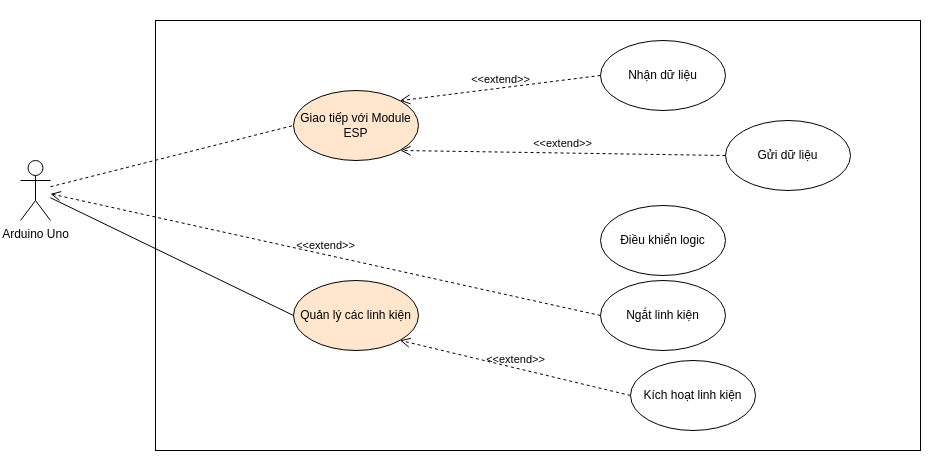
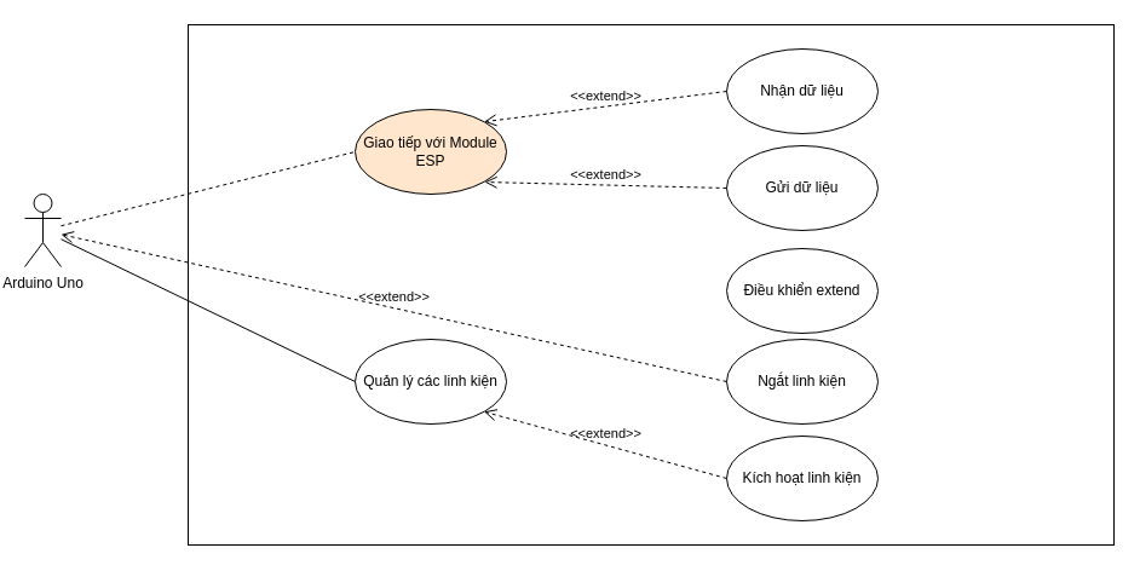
- <mxCell id="12" value="Gửi dữ liệu" style="ellipse;whiteSpace=wrap;html=1;" vertex="1" parent="1"><mxGeometry x="725" y="120" width="125" height="70" as="geometry" /></mxCell>
+ <mxCell id="12" value="Gửi dữ liệu" style="ellipse;whiteSpace=wrap;html=1;" vertex="1" parent="1"><mxGeometry x="600" y="120" width="125" height="70" as="geometry" /></mxCell>
- <mxCell id="8" value="Điều khiển logic" style="ellipse;whiteSpace=wrap;html=1;" vertex="1" parent="1"><mxGeometry x="600" y="205" width="125" height="70" as="geometry" /></mxCell>
+ <mxCell id="8" value="Điều khiển extend" style="ellipse;whiteSpace=wrap;html=1;" vertex="1" parent="1"><mxGeometry x="600" y="205" width="125" height="70" as="geometry" /></mxCell>
- <mxCell id="5" value="Quản lý các linh kiện" style="ellipse;whiteSpace=wrap;html=1;fillColor=#ffe6cc;" vertex="1" parent="1"><mxGeometry x="293" y="280" width="125" height="70" as="geometry" /></mxCell>
+ <mxCell id="5" value="Quản lý các linh kiện" style="ellipse;whiteSpace=wrap;html=1;" vertex="1" parent="1"><mxGeometry x="293" y="280" width="125" height="70" as="geometry" /></mxCell>
- <mxCell id="10" value="Kích hoạt linh kiện" style="ellipse;whiteSpace=wrap;html=1;" vertex="1" parent="1"><mxGeometry x="630" y="360" width="125" height="70" as="geometry" /></mxCell>
+ <mxCell id="10" value="Kích hoạt linh kiện" style="ellipse;whiteSpace=wrap;html=1;" vertex="1" parent="1"><mxGeometry x="600" y="360" width="125" height="70" as="geometry" /></mxCell>
